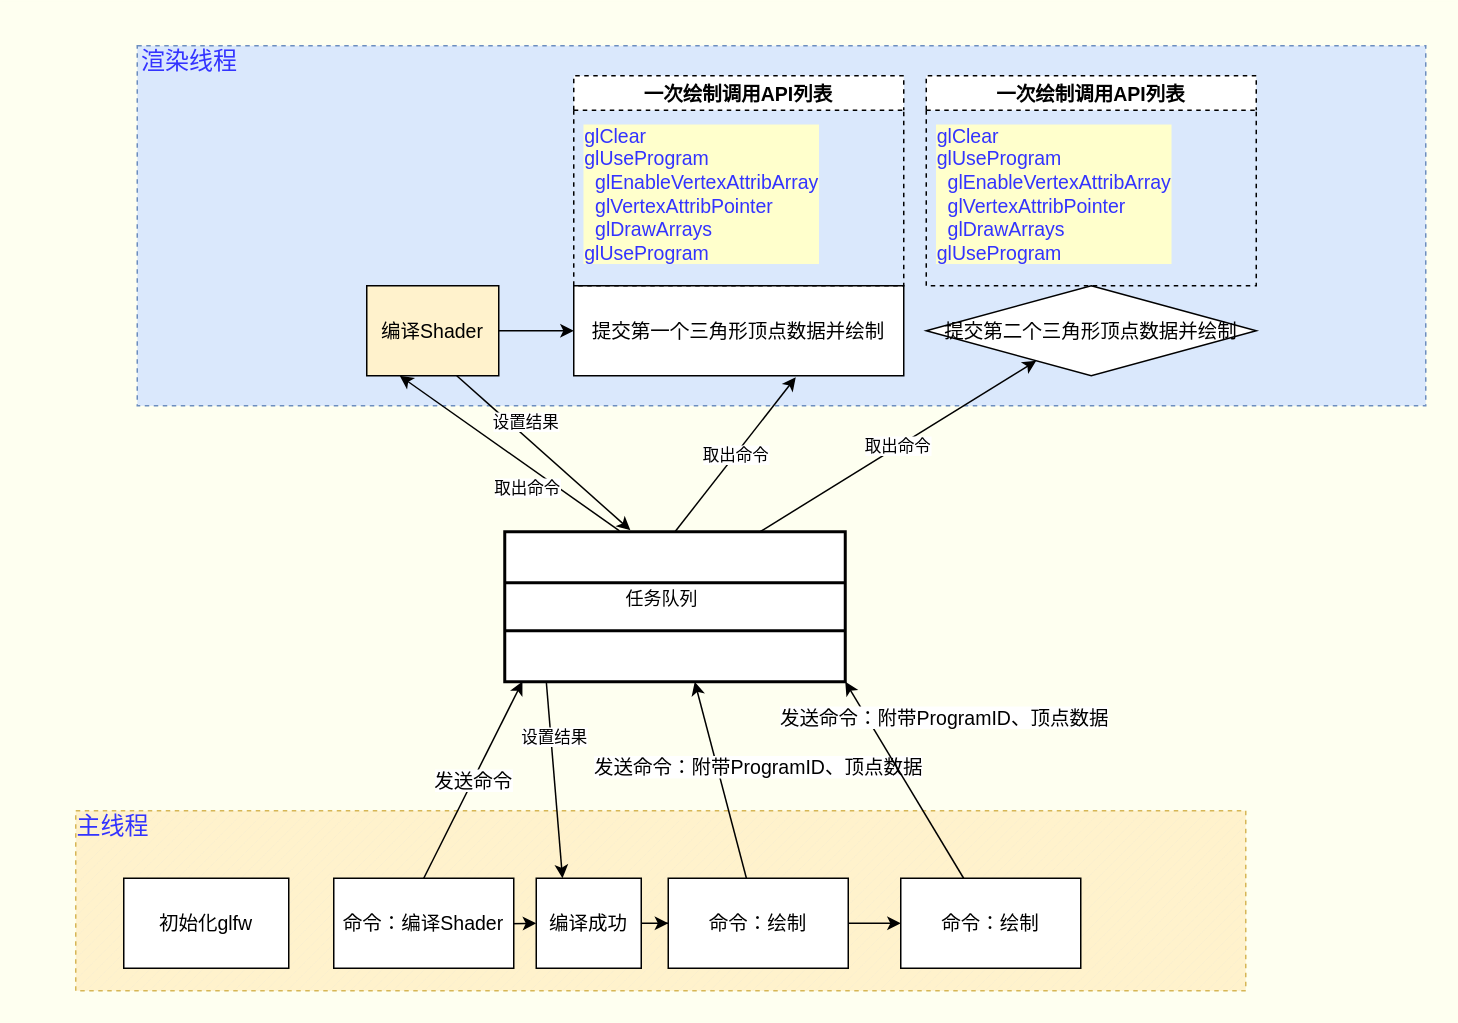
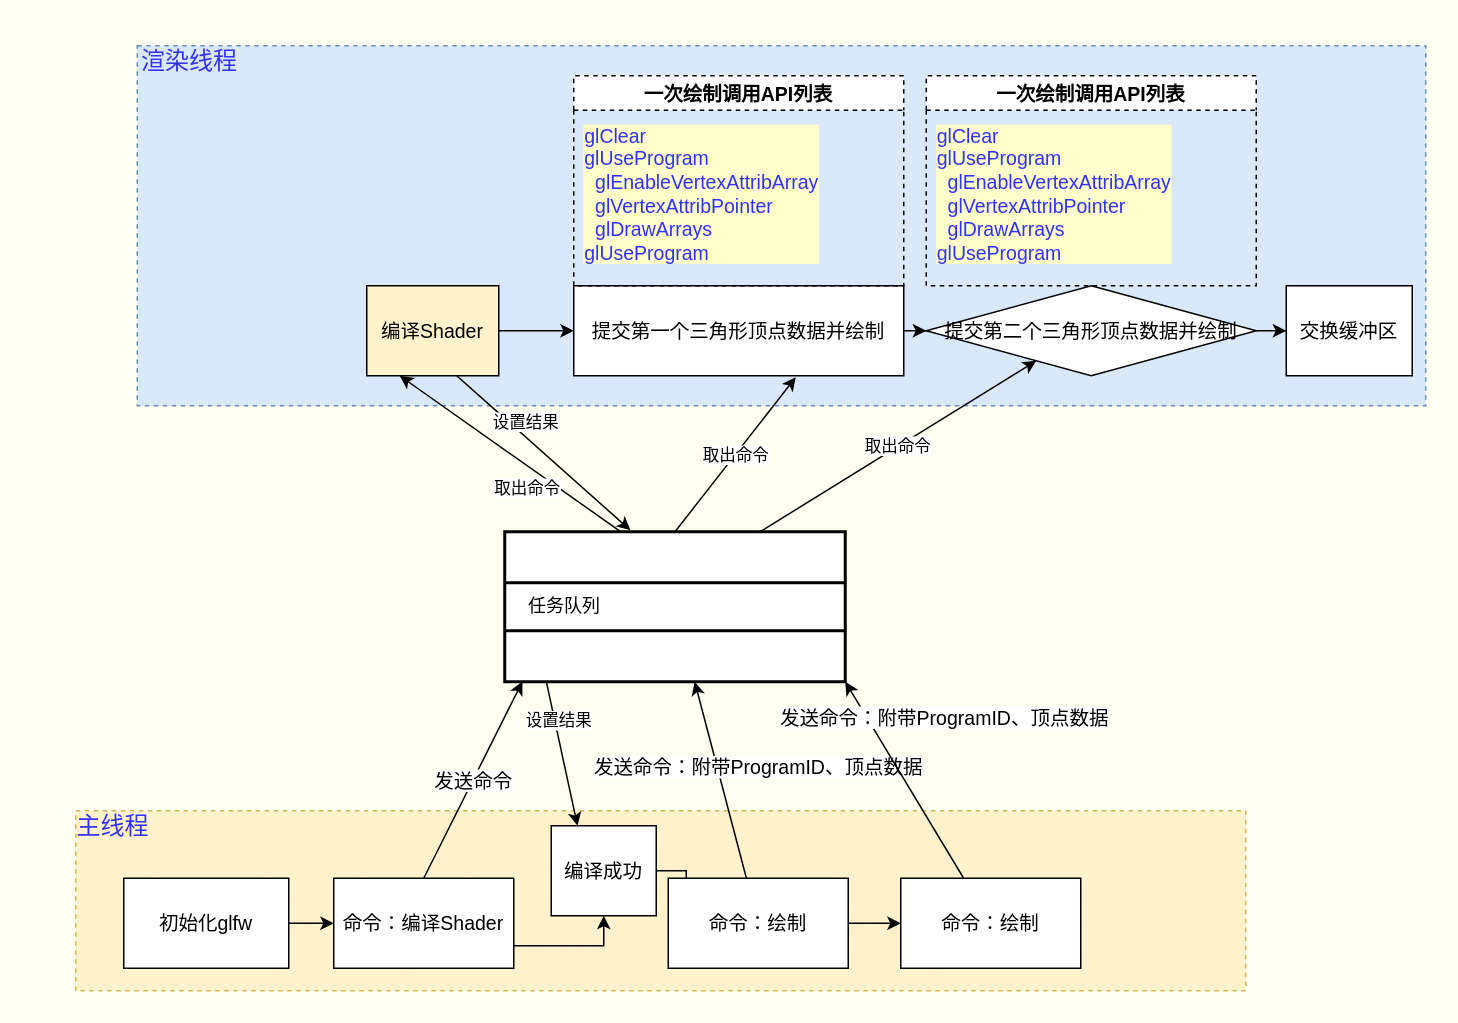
+ <mxCell id="4" value="" style="edgeStyle=orthogonalEdgeStyle;rounded=0;orthogonalLoop=1;jettySize=auto;html=1;fontSize=13;" parent="1" source="5" target="7" edge="1"><mxGeometry relative="1" as="geometry" /></mxCell>
+ <mxCell id="6" value="" style="edgeStyle=orthogonalEdgeStyle;rounded=0;orthogonalLoop=1;jettySize=auto;html=1;fontSize=13;" parent="1" source="7" target="10" edge="1"><mxGeometry relative="1" as="geometry" /></mxCell>
+ <mxCell id="10" value="交换缓冲区" style="rounded=0;whiteSpace=wrap;html=1;fontSize=13;" parent="1" vertex="1"><mxGeometry x="857" y="190" width="84" height="60" as="geometry" /></mxCell>
- <mxCell id="35" value="任务队列" style="text;html=1;strokeColor=none;fillColor=none;align=center;verticalAlign=middle;whiteSpace=wrap;rounded=0;" parent="1" vertex="1"><mxGeometry x="412" y="389" width="58" height="20" as="geometry" /></mxCell>
+ <mxCell id="35" value="任务队列" style="text;html=1;strokeColor=none;fillColor=none;align=center;verticalAlign=middle;whiteSpace=wrap;rounded=0;" parent="1" vertex="1"><mxGeometry x="347" y="394" width="58" height="20" as="geometry" /></mxCell>
+ <mxCell id="11" value="" style="edgeStyle=orthogonalEdgeStyle;rounded=0;orthogonalLoop=1;jettySize=auto;html=1;" edge="1" parent="1" source="12" target="14"><mxGeometry relative="1" as="geometry" /></mxCell>
- <mxCell id="16" value="编译成功" style="rounded=0;whiteSpace=wrap;html=1;fontSize=13;" parent="1" vertex="1"><mxGeometry x="357" y="585" width="70" height="60" as="geometry" /></mxCell>
+ <mxCell id="16" value="编译成功" style="rounded=0;whiteSpace=wrap;html=1;fontSize=13;" parent="1" vertex="1"><mxGeometry x="367" y="550" width="70" height="60" as="geometry" /></mxCell>
